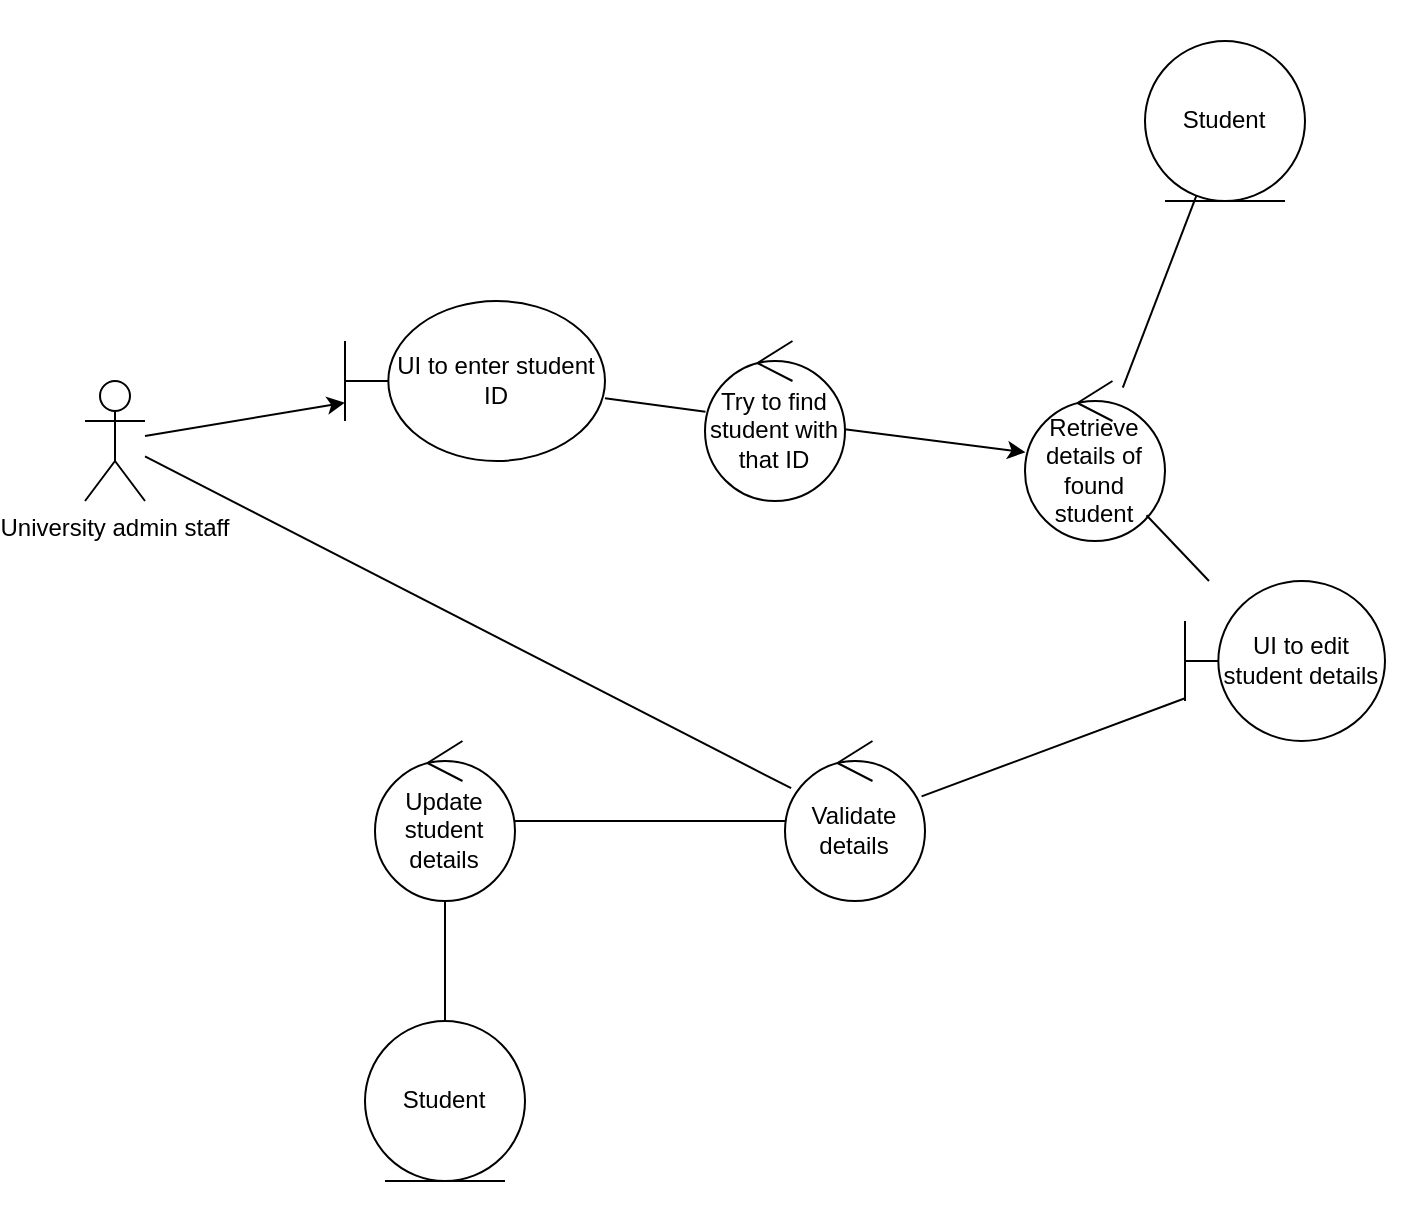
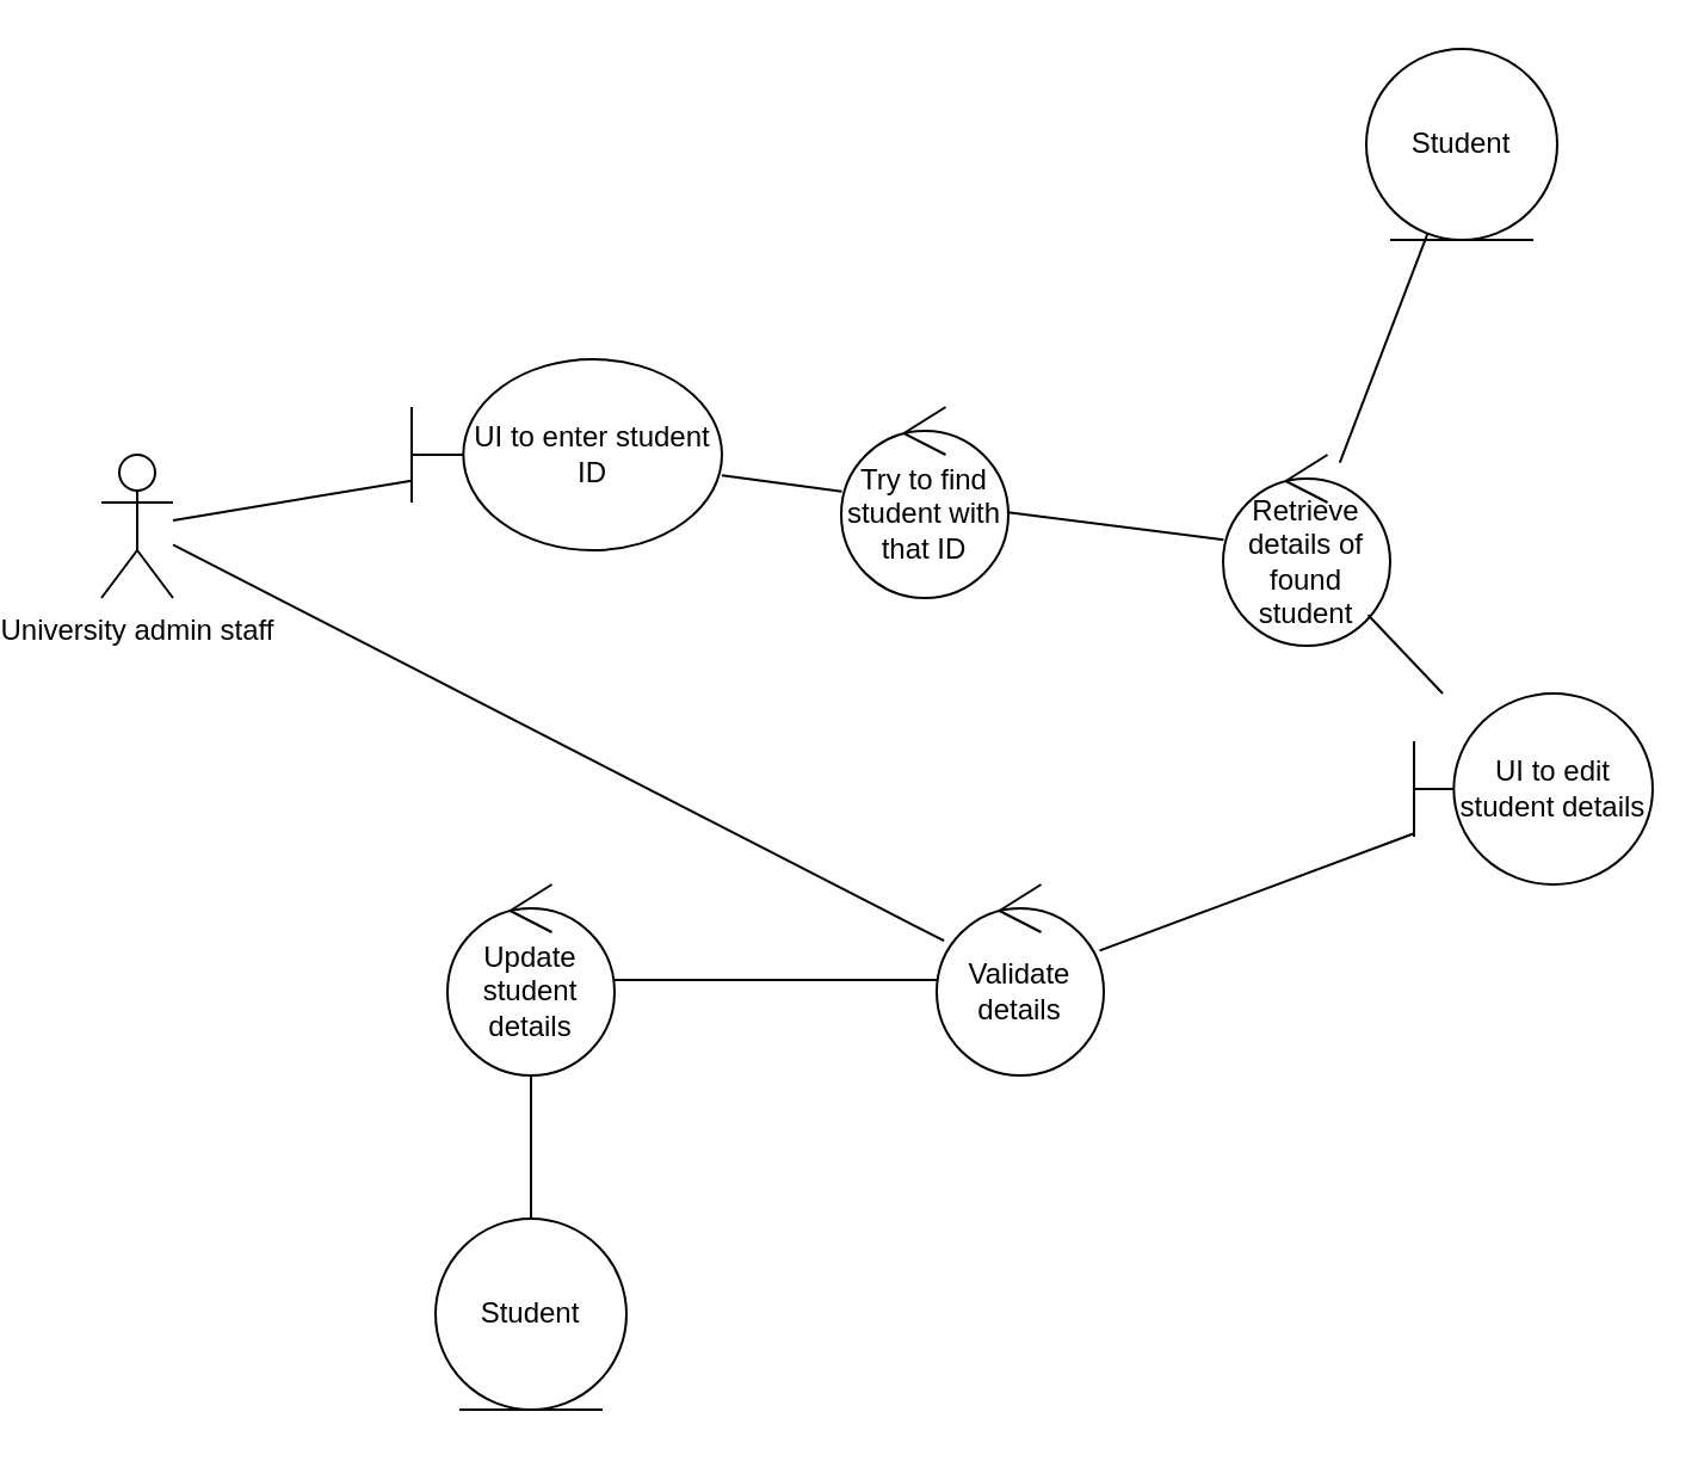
- <mxCell id="10" value="" style="endArrow=classic;html=1;rounded=0;" edge="1" parent="1" source="2" target="3"><mxGeometry width="50" height="50" relative="1" as="geometry"><mxPoint x="170" y="290" as="sourcePoint" /><mxPoint x="220" y="240" as="targetPoint" /></mxGeometry></mxCell>
+ <mxCell id="10" value="" style="endArrow=none;html=1;rounded=0;" edge="1" parent="1" source="2" target="3"><mxGeometry width="50" height="50" relative="1" as="geometry"><mxPoint x="170" y="290" as="sourcePoint" /><mxPoint x="220" y="240" as="targetPoint" /></mxGeometry></mxCell>
- <mxCell id="12" value="" style="endArrow=classic;html=1;rounded=0;" edge="1" parent="1" source="4" target="9"><mxGeometry width="50" height="50" relative="1" as="geometry"><mxPoint x="170" y="290" as="sourcePoint" /><mxPoint x="220" y="240" as="targetPoint" /></mxGeometry></mxCell>
+ <mxCell id="12" value="" style="endArrow=none;html=1;rounded=0;" edge="1" parent="1" source="4" target="9"><mxGeometry width="50" height="50" relative="1" as="geometry"><mxPoint x="170" y="290" as="sourcePoint" /><mxPoint x="220" y="240" as="targetPoint" /></mxGeometry></mxCell>
